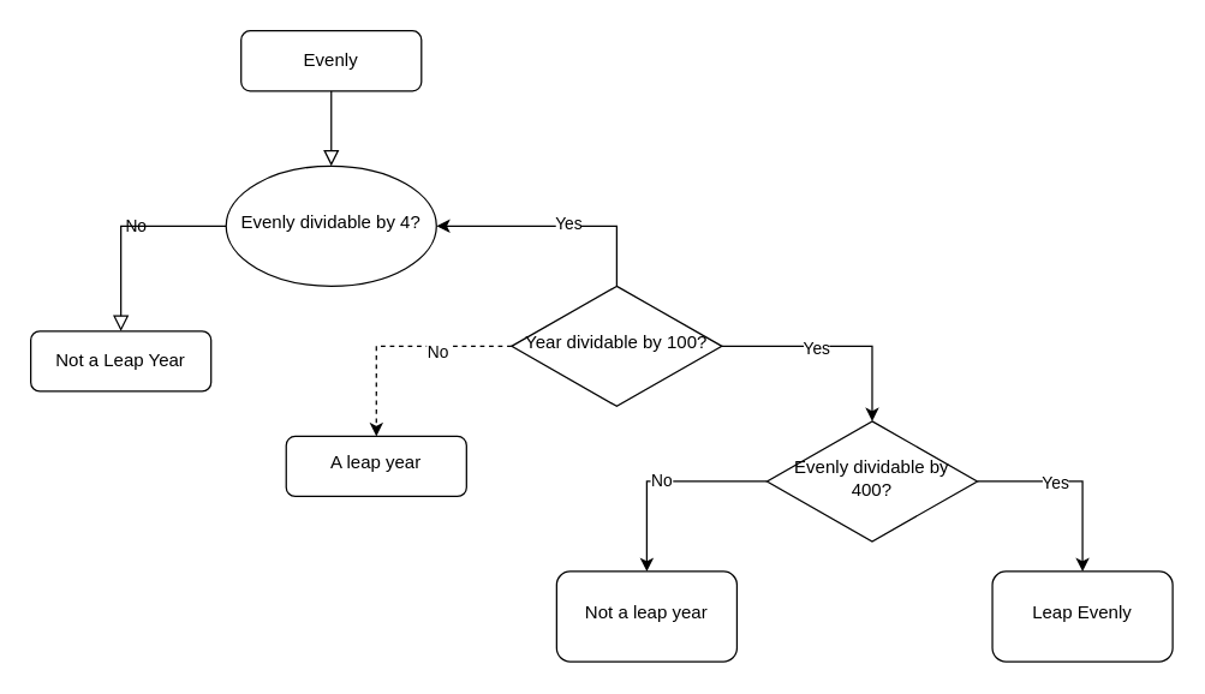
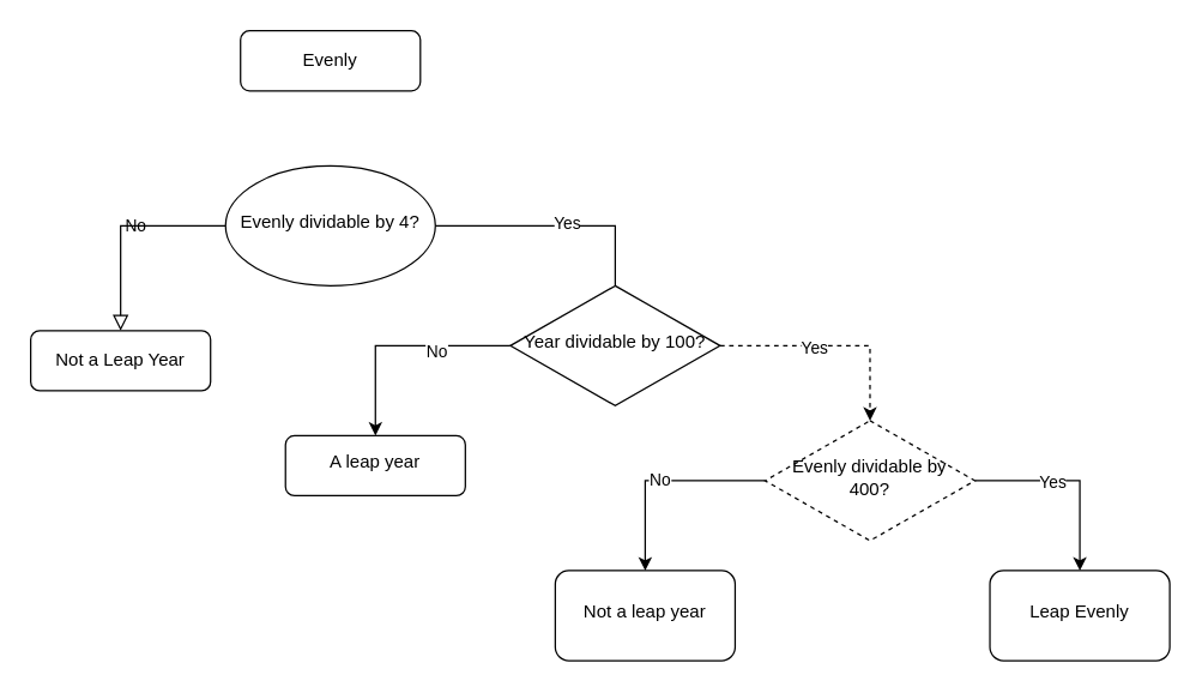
- <mxCell id="2" value="" style="rounded=0;html=1;jettySize=auto;orthogonalLoop=1;fontSize=11;endArrow=block;endFill=0;endSize=8;strokeWidth=1;shadow=0;labelBackgroundColor=none;edgeStyle=orthogonalEdgeStyle;" parent="1" source="3" target="5" edge="1"><mxGeometry relative="1" as="geometry" /></mxCell>
- <mxCell id="7" style="edgeStyle=orthogonalEdgeStyle;rounded=0;orthogonalLoop=1;jettySize=auto;html=1;" edge="1" parent="1" source="13" target="5"><mxGeometry relative="1" as="geometry"><mxPoint x="410" y="140" as="targetPoint" /><Array as="points"><mxPoint x="410" y="150" /></Array></mxGeometry></mxCell>
+ <mxCell id="7" style="edgeStyle=orthogonalEdgeStyle;rounded=0;orthogonalLoop=1;jettySize=auto;html=1;endArrow=none;" edge="1" parent="1" source="13" target="5"><mxGeometry relative="1" as="geometry"><mxPoint x="410" y="140" as="targetPoint" /><Array as="points"><mxPoint x="410" y="150" /></Array></mxGeometry></mxCell>
- <mxCell id="11" value="" style="edgeStyle=orthogonalEdgeStyle;rounded=0;orthogonalLoop=1;jettySize=auto;html=1;" edge="1" parent="1" source="13" target="18"><mxGeometry relative="1" as="geometry" /></mxCell>
+ <mxCell id="11" value="" style="edgeStyle=orthogonalEdgeStyle;rounded=0;orthogonalLoop=1;jettySize=auto;html=1;dashed=1;" edge="1" parent="1" source="13" target="18"><mxGeometry relative="1" as="geometry" /></mxCell>
- <mxCell id="9" value="" style="edgeStyle=orthogonalEdgeStyle;rounded=0;orthogonalLoop=1;jettySize=auto;html=1;dashed=1;" edge="1" parent="1" source="13" target="14"><mxGeometry relative="1" as="geometry" /></mxCell>
+ <mxCell id="9" value="" style="edgeStyle=orthogonalEdgeStyle;rounded=0;orthogonalLoop=1;jettySize=auto;html=1;" edge="1" parent="1" source="13" target="14"><mxGeometry relative="1" as="geometry" /></mxCell>
- <mxCell id="18" value="Evenly dividable by 400?" style="rhombus;whiteSpace=wrap;html=1;shadow=0;fontFamily=Helvetica;fontSize=12;align=center;strokeWidth=1;spacing=6;spacingTop=-4;" vertex="1" parent="1"><mxGeometry x="510" y="280" width="140" height="80" as="geometry" /></mxCell>
+ <mxCell id="18" value="Evenly dividable by 400?" style="rhombus;whiteSpace=wrap;html=1;shadow=0;fontFamily=Helvetica;fontSize=12;align=center;strokeWidth=1;spacing=6;spacingTop=-4;dashed=1;" vertex="1" parent="1"><mxGeometry x="510" y="280" width="140" height="80" as="geometry" /></mxCell>
